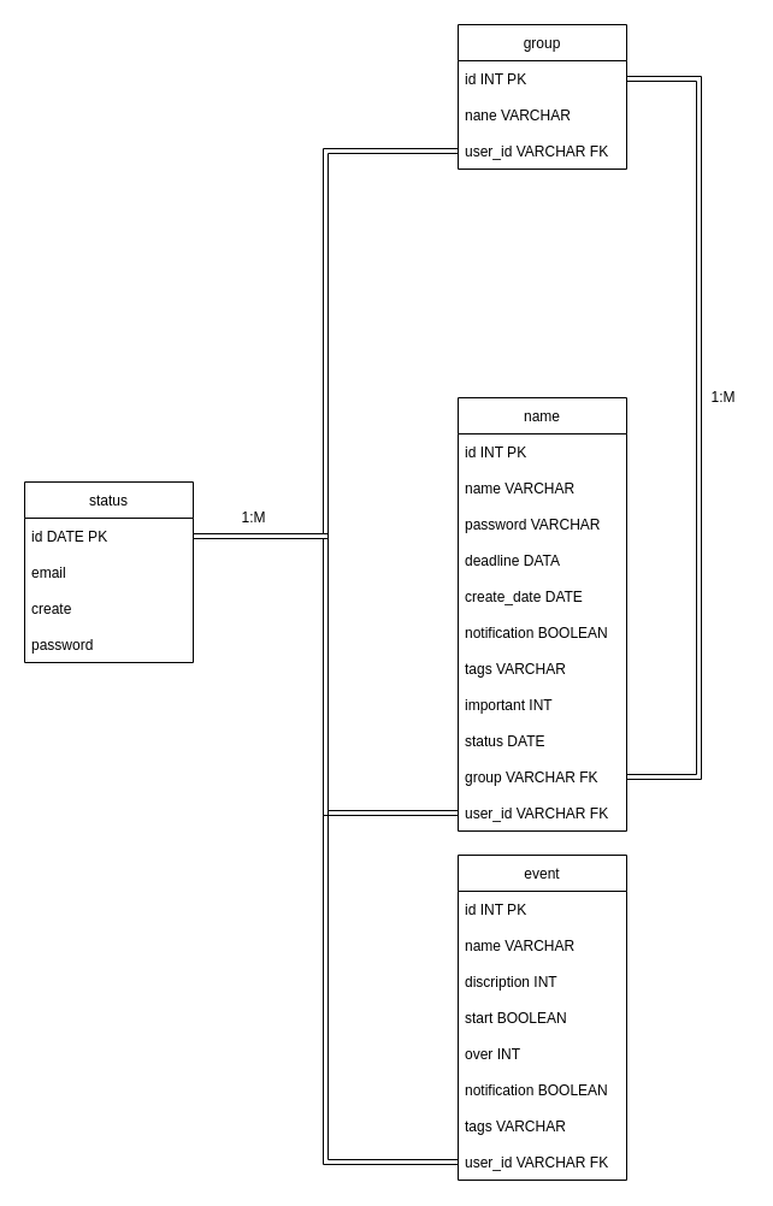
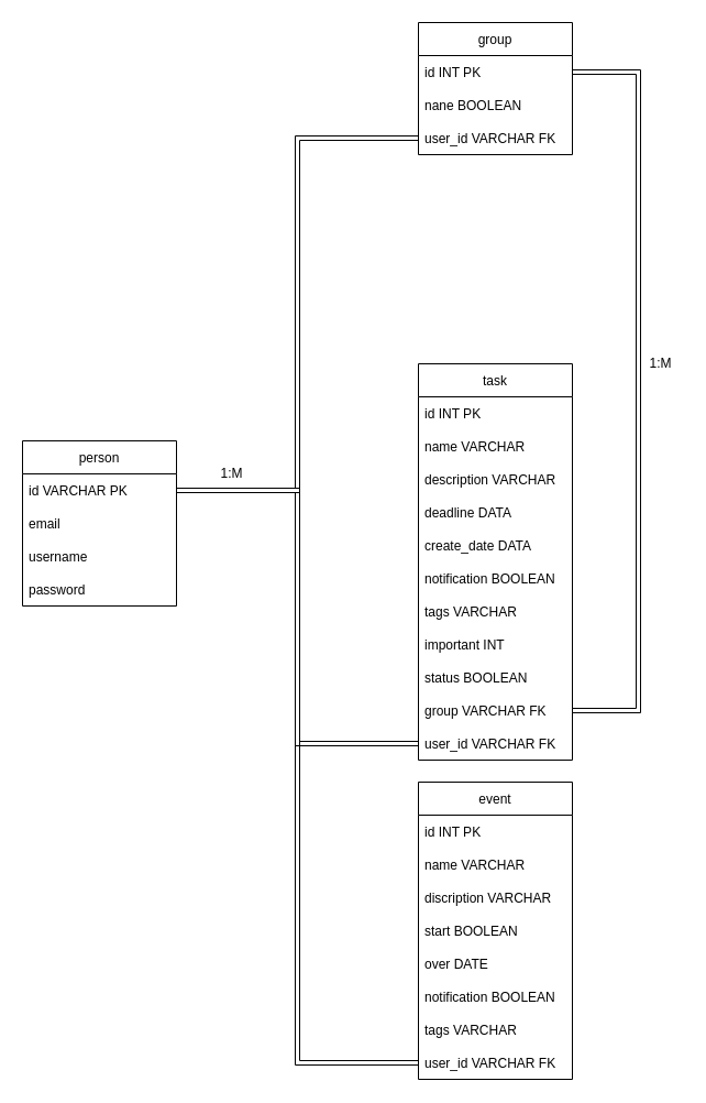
- <mxCell id="21" value="nane VARCHAR" style="text;strokeColor=none;fillColor=none;align=left;verticalAlign=middle;spacingLeft=4;spacingRight=4;overflow=hidden;points=[[0,0.5],[1,0.5]];portConstraint=eastwest;rotatable=0;" parent="19" vertex="1"><mxGeometry y="60" width="140" height="30" as="geometry" /></mxCell>
+ <mxCell id="21" value="nane BOOLEAN" style="text;strokeColor=none;fillColor=none;align=left;verticalAlign=middle;spacingLeft=4;spacingRight=4;overflow=hidden;points=[[0,0.5],[1,0.5]];portConstraint=eastwest;rotatable=0;" parent="19" vertex="1"><mxGeometry y="60" width="140" height="30" as="geometry" /></mxCell>
- <mxCell id="2" value="name" style="swimlane;fontStyle=0;childLayout=stackLayout;horizontal=1;startSize=30;horizontalStack=0;resizeParent=1;resizeParentMax=0;resizeLast=0;collapsible=1;marginBottom=0;" parent="1" vertex="1"><mxGeometry x="380" y="330" width="140" height="360" as="geometry" /></mxCell>
+ <mxCell id="2" value="task" style="swimlane;fontStyle=0;childLayout=stackLayout;horizontal=1;startSize=30;horizontalStack=0;resizeParent=1;resizeParentMax=0;resizeLast=0;collapsible=1;marginBottom=0;" parent="1" vertex="1"><mxGeometry x="380" y="330" width="140" height="360" as="geometry" /></mxCell>
- <mxCell id="14" value="status" style="swimlane;fontStyle=0;childLayout=stackLayout;horizontal=1;startSize=30;horizontalStack=0;resizeParent=1;resizeParentMax=0;resizeLast=0;collapsible=1;marginBottom=0;" parent="1" vertex="1"><mxGeometry x="20" y="400" width="140" height="150" as="geometry" /></mxCell>
+ <mxCell id="14" value="person" style="swimlane;fontStyle=0;childLayout=stackLayout;horizontal=1;startSize=30;horizontalStack=0;resizeParent=1;resizeParentMax=0;resizeLast=0;collapsible=1;marginBottom=0;" parent="1" vertex="1"><mxGeometry x="20" y="400" width="140" height="150" as="geometry" /></mxCell>
- <mxCell id="5" value="password VARCHAR" style="text;strokeColor=none;fillColor=none;align=left;verticalAlign=middle;spacingLeft=4;spacingRight=4;overflow=hidden;points=[[0,0.5],[1,0.5]];portConstraint=eastwest;rotatable=0;" parent="2" vertex="1"><mxGeometry y="90" width="140" height="30" as="geometry" /></mxCell>
+ <mxCell id="5" value="description VARCHAR" style="text;strokeColor=none;fillColor=none;align=left;verticalAlign=middle;spacingLeft=4;spacingRight=4;overflow=hidden;points=[[0,0.5],[1,0.5]];portConstraint=eastwest;rotatable=0;" parent="2" vertex="1"><mxGeometry y="90" width="140" height="30" as="geometry" /></mxCell>
- <mxCell id="15" value="id DATE PK" style="text;strokeColor=none;fillColor=none;align=left;verticalAlign=middle;spacingLeft=4;spacingRight=4;overflow=hidden;points=[[0,0.5],[1,0.5]];portConstraint=eastwest;rotatable=0;" parent="14" vertex="1"><mxGeometry y="30" width="140" height="30" as="geometry" /></mxCell>
+ <mxCell id="15" value="id VARCHAR PK" style="text;strokeColor=none;fillColor=none;align=left;verticalAlign=middle;spacingLeft=4;spacingRight=4;overflow=hidden;points=[[0,0.5],[1,0.5]];portConstraint=eastwest;rotatable=0;" parent="14" vertex="1"><mxGeometry y="30" width="140" height="30" as="geometry" /></mxCell>
- <mxCell id="7" value="create_date DATE" style="text;strokeColor=none;fillColor=none;align=left;verticalAlign=middle;spacingLeft=4;spacingRight=4;overflow=hidden;points=[[0,0.5],[1,0.5]];portConstraint=eastwest;rotatable=0;" parent="2" vertex="1"><mxGeometry y="150" width="140" height="30" as="geometry" /></mxCell>
+ <mxCell id="7" value="create_date DATA" style="text;strokeColor=none;fillColor=none;align=left;verticalAlign=middle;spacingLeft=4;spacingRight=4;overflow=hidden;points=[[0,0.5],[1,0.5]];portConstraint=eastwest;rotatable=0;" parent="2" vertex="1"><mxGeometry y="150" width="140" height="30" as="geometry" /></mxCell>
- <mxCell id="17" value="create" style="text;strokeColor=none;fillColor=none;align=left;verticalAlign=middle;spacingLeft=4;spacingRight=4;overflow=hidden;points=[[0,0.5],[1,0.5]];portConstraint=eastwest;rotatable=0;" parent="14" vertex="1"><mxGeometry y="90" width="140" height="30" as="geometry" /></mxCell>
+ <mxCell id="17" value="username" style="text;strokeColor=none;fillColor=none;align=left;verticalAlign=middle;spacingLeft=4;spacingRight=4;overflow=hidden;points=[[0,0.5],[1,0.5]];portConstraint=eastwest;rotatable=0;" parent="14" vertex="1"><mxGeometry y="90" width="140" height="30" as="geometry" /></mxCell>
- <mxCell id="11" value="status DATE" style="text;strokeColor=none;fillColor=none;align=left;verticalAlign=middle;spacingLeft=4;spacingRight=4;overflow=hidden;points=[[0,0.5],[1,0.5]];portConstraint=eastwest;rotatable=0;" parent="2" vertex="1"><mxGeometry y="270" width="140" height="30" as="geometry" /></mxCell>
+ <mxCell id="11" value="status BOOLEAN" style="text;strokeColor=none;fillColor=none;align=left;verticalAlign=middle;spacingLeft=4;spacingRight=4;overflow=hidden;points=[[0,0.5],[1,0.5]];portConstraint=eastwest;rotatable=0;" parent="2" vertex="1"><mxGeometry y="270" width="140" height="30" as="geometry" /></mxCell>
- <mxCell id="26" value="discription INT" style="text;strokeColor=none;fillColor=none;align=left;verticalAlign=middle;spacingLeft=4;spacingRight=4;overflow=hidden;points=[[0,0.5],[1,0.5]];portConstraint=eastwest;rotatable=0;" parent="23" vertex="1"><mxGeometry y="90" width="140" height="30" as="geometry" /></mxCell>
+ <mxCell id="26" value="discription VARCHAR" style="text;strokeColor=none;fillColor=none;align=left;verticalAlign=middle;spacingLeft=4;spacingRight=4;overflow=hidden;points=[[0,0.5],[1,0.5]];portConstraint=eastwest;rotatable=0;" parent="23" vertex="1"><mxGeometry y="90" width="140" height="30" as="geometry" /></mxCell>
- <mxCell id="28" value="over INT" style="text;strokeColor=none;fillColor=none;align=left;verticalAlign=middle;spacingLeft=4;spacingRight=4;overflow=hidden;points=[[0,0.5],[1,0.5]];portConstraint=eastwest;rotatable=0;" parent="23" vertex="1"><mxGeometry y="150" width="140" height="30" as="geometry" /></mxCell>
+ <mxCell id="28" value="over DATE" style="text;strokeColor=none;fillColor=none;align=left;verticalAlign=middle;spacingLeft=4;spacingRight=4;overflow=hidden;points=[[0,0.5],[1,0.5]];portConstraint=eastwest;rotatable=0;" parent="23" vertex="1"><mxGeometry y="150" width="140" height="30" as="geometry" /></mxCell>
